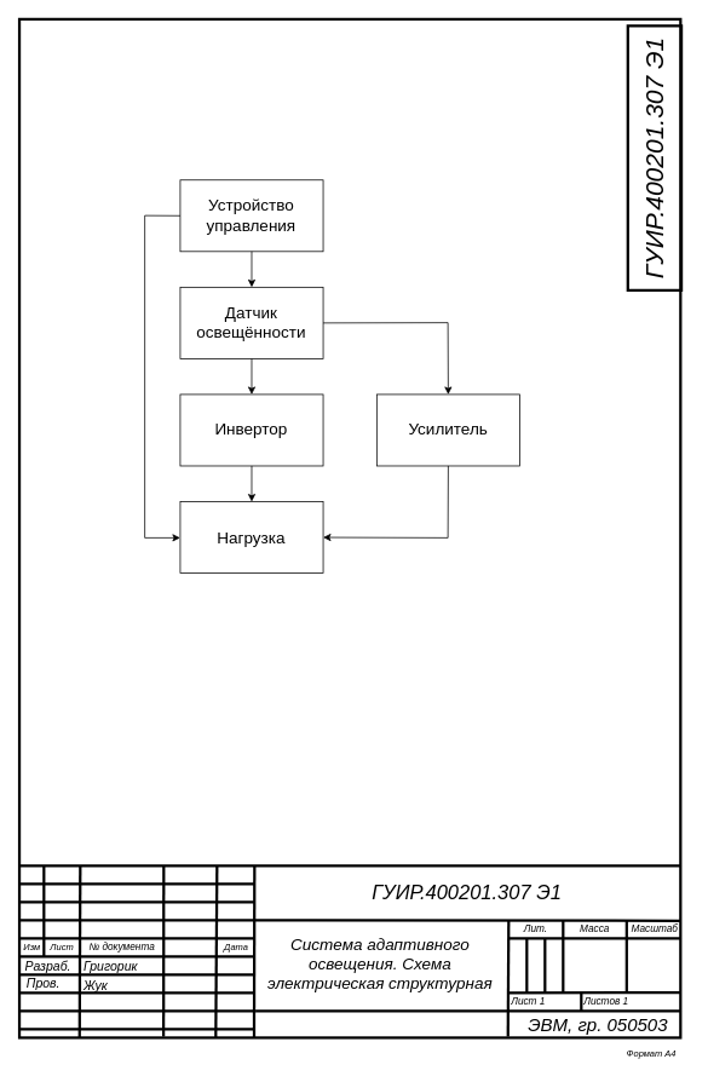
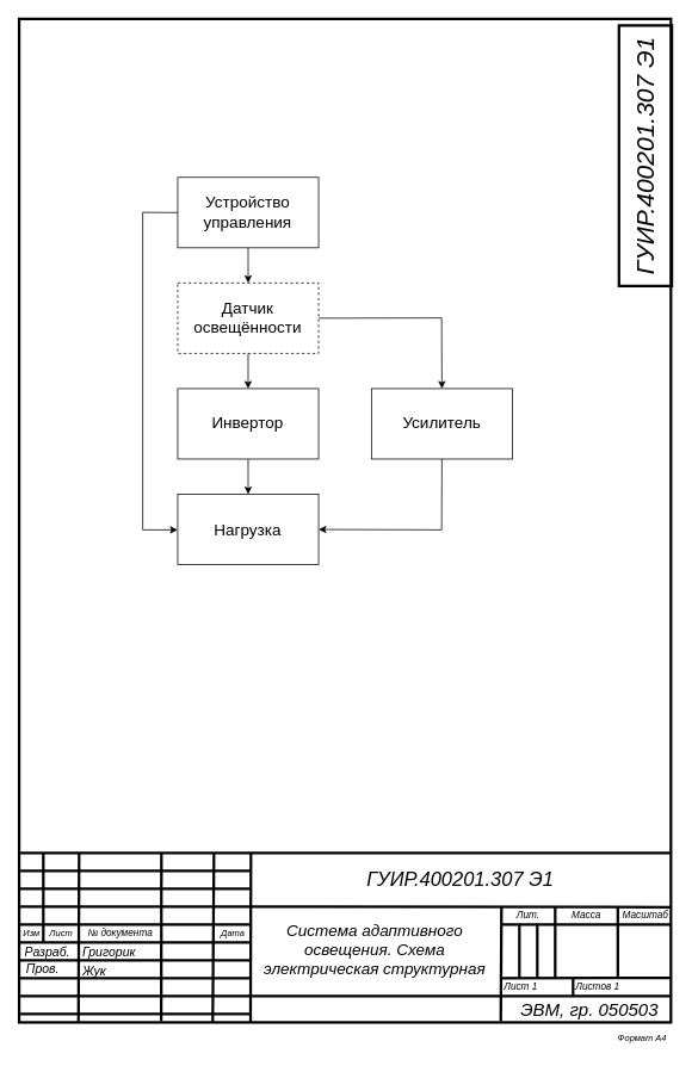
- <mxCell id="46" value="&lt;font style=&quot;font-size: 18px;&quot;&gt;Датчик освещённости&lt;/font&gt;" style="rounded=0;whiteSpace=wrap;html=1;strokeWidth=1;fontSize=18;perimeterSpacing=0;fontFamily=Arial;" parent="1" vertex="1"><mxGeometry x="198.085" y="315.955" width="157.48" height="78.74" as="geometry" /></mxCell>
+ <mxCell id="46" value="&lt;font style=&quot;font-size: 18px;&quot;&gt;Датчик освещённости&lt;/font&gt;" style="rounded=0;whiteSpace=wrap;html=1;strokeWidth=1;fontSize=18;perimeterSpacing=0;fontFamily=Arial;dashed=1;" parent="1" vertex="1"><mxGeometry x="198.085" y="315.955" width="157.48" height="78.74" as="geometry" /></mxCell>
